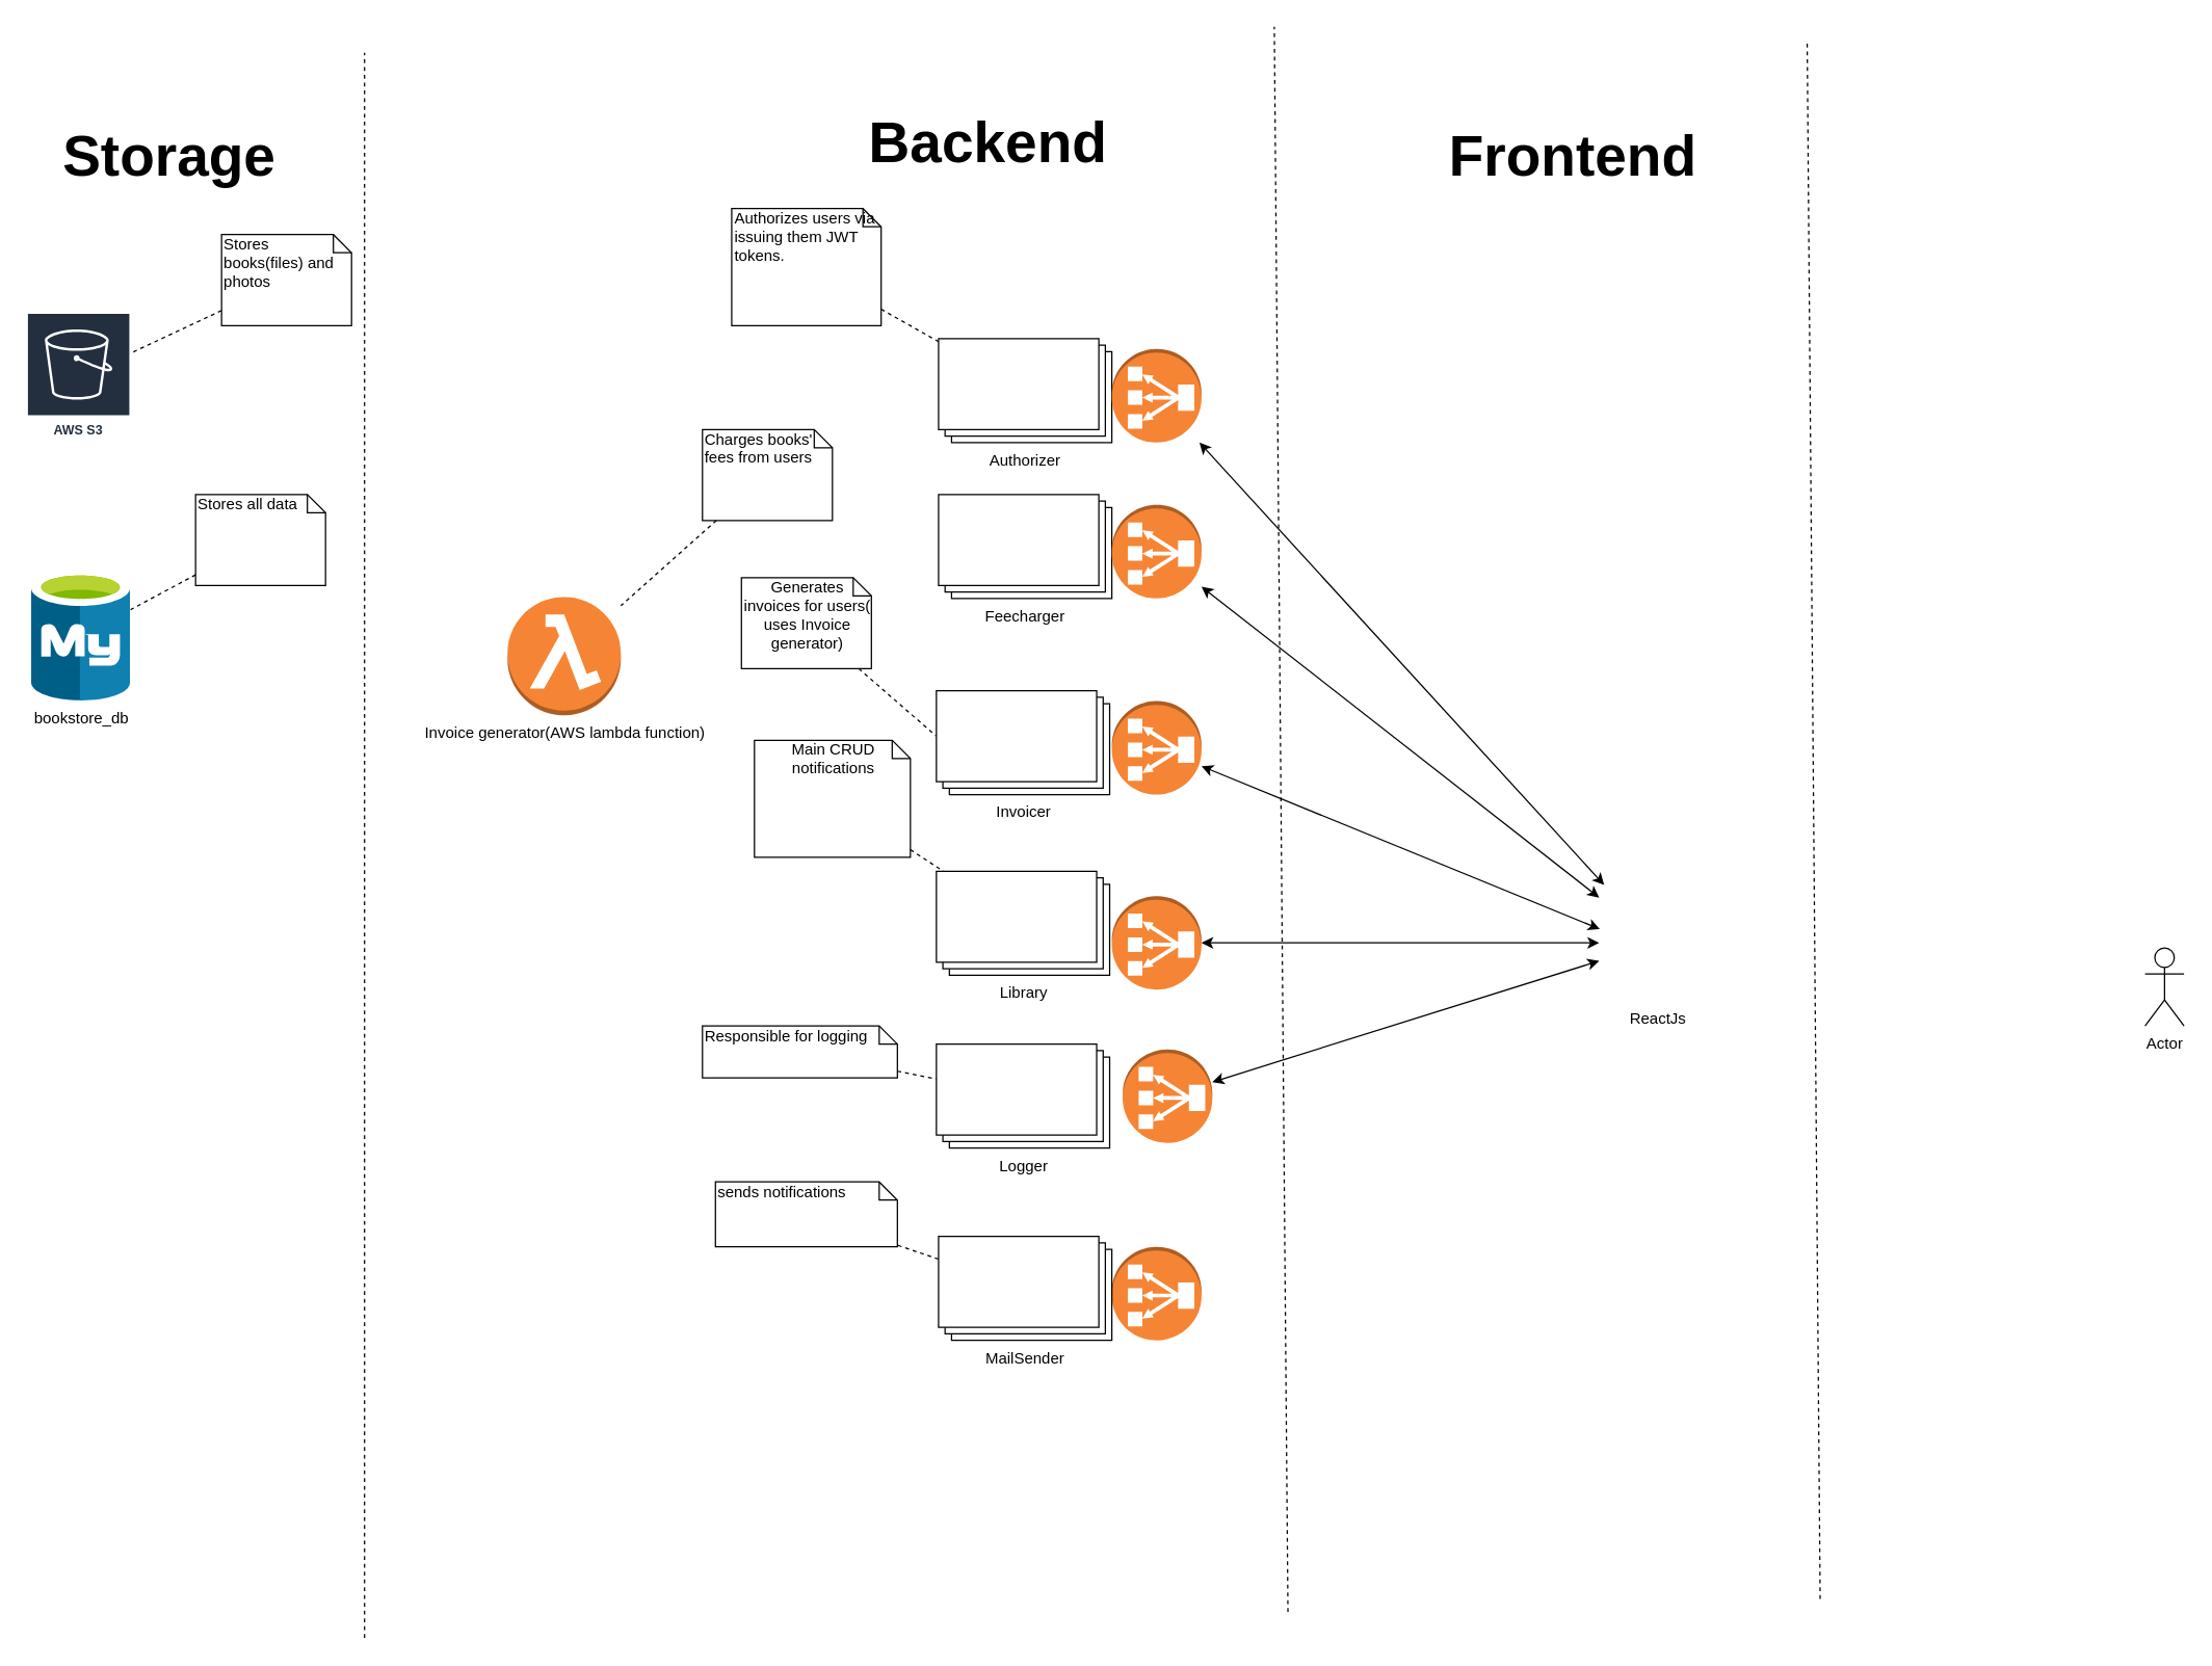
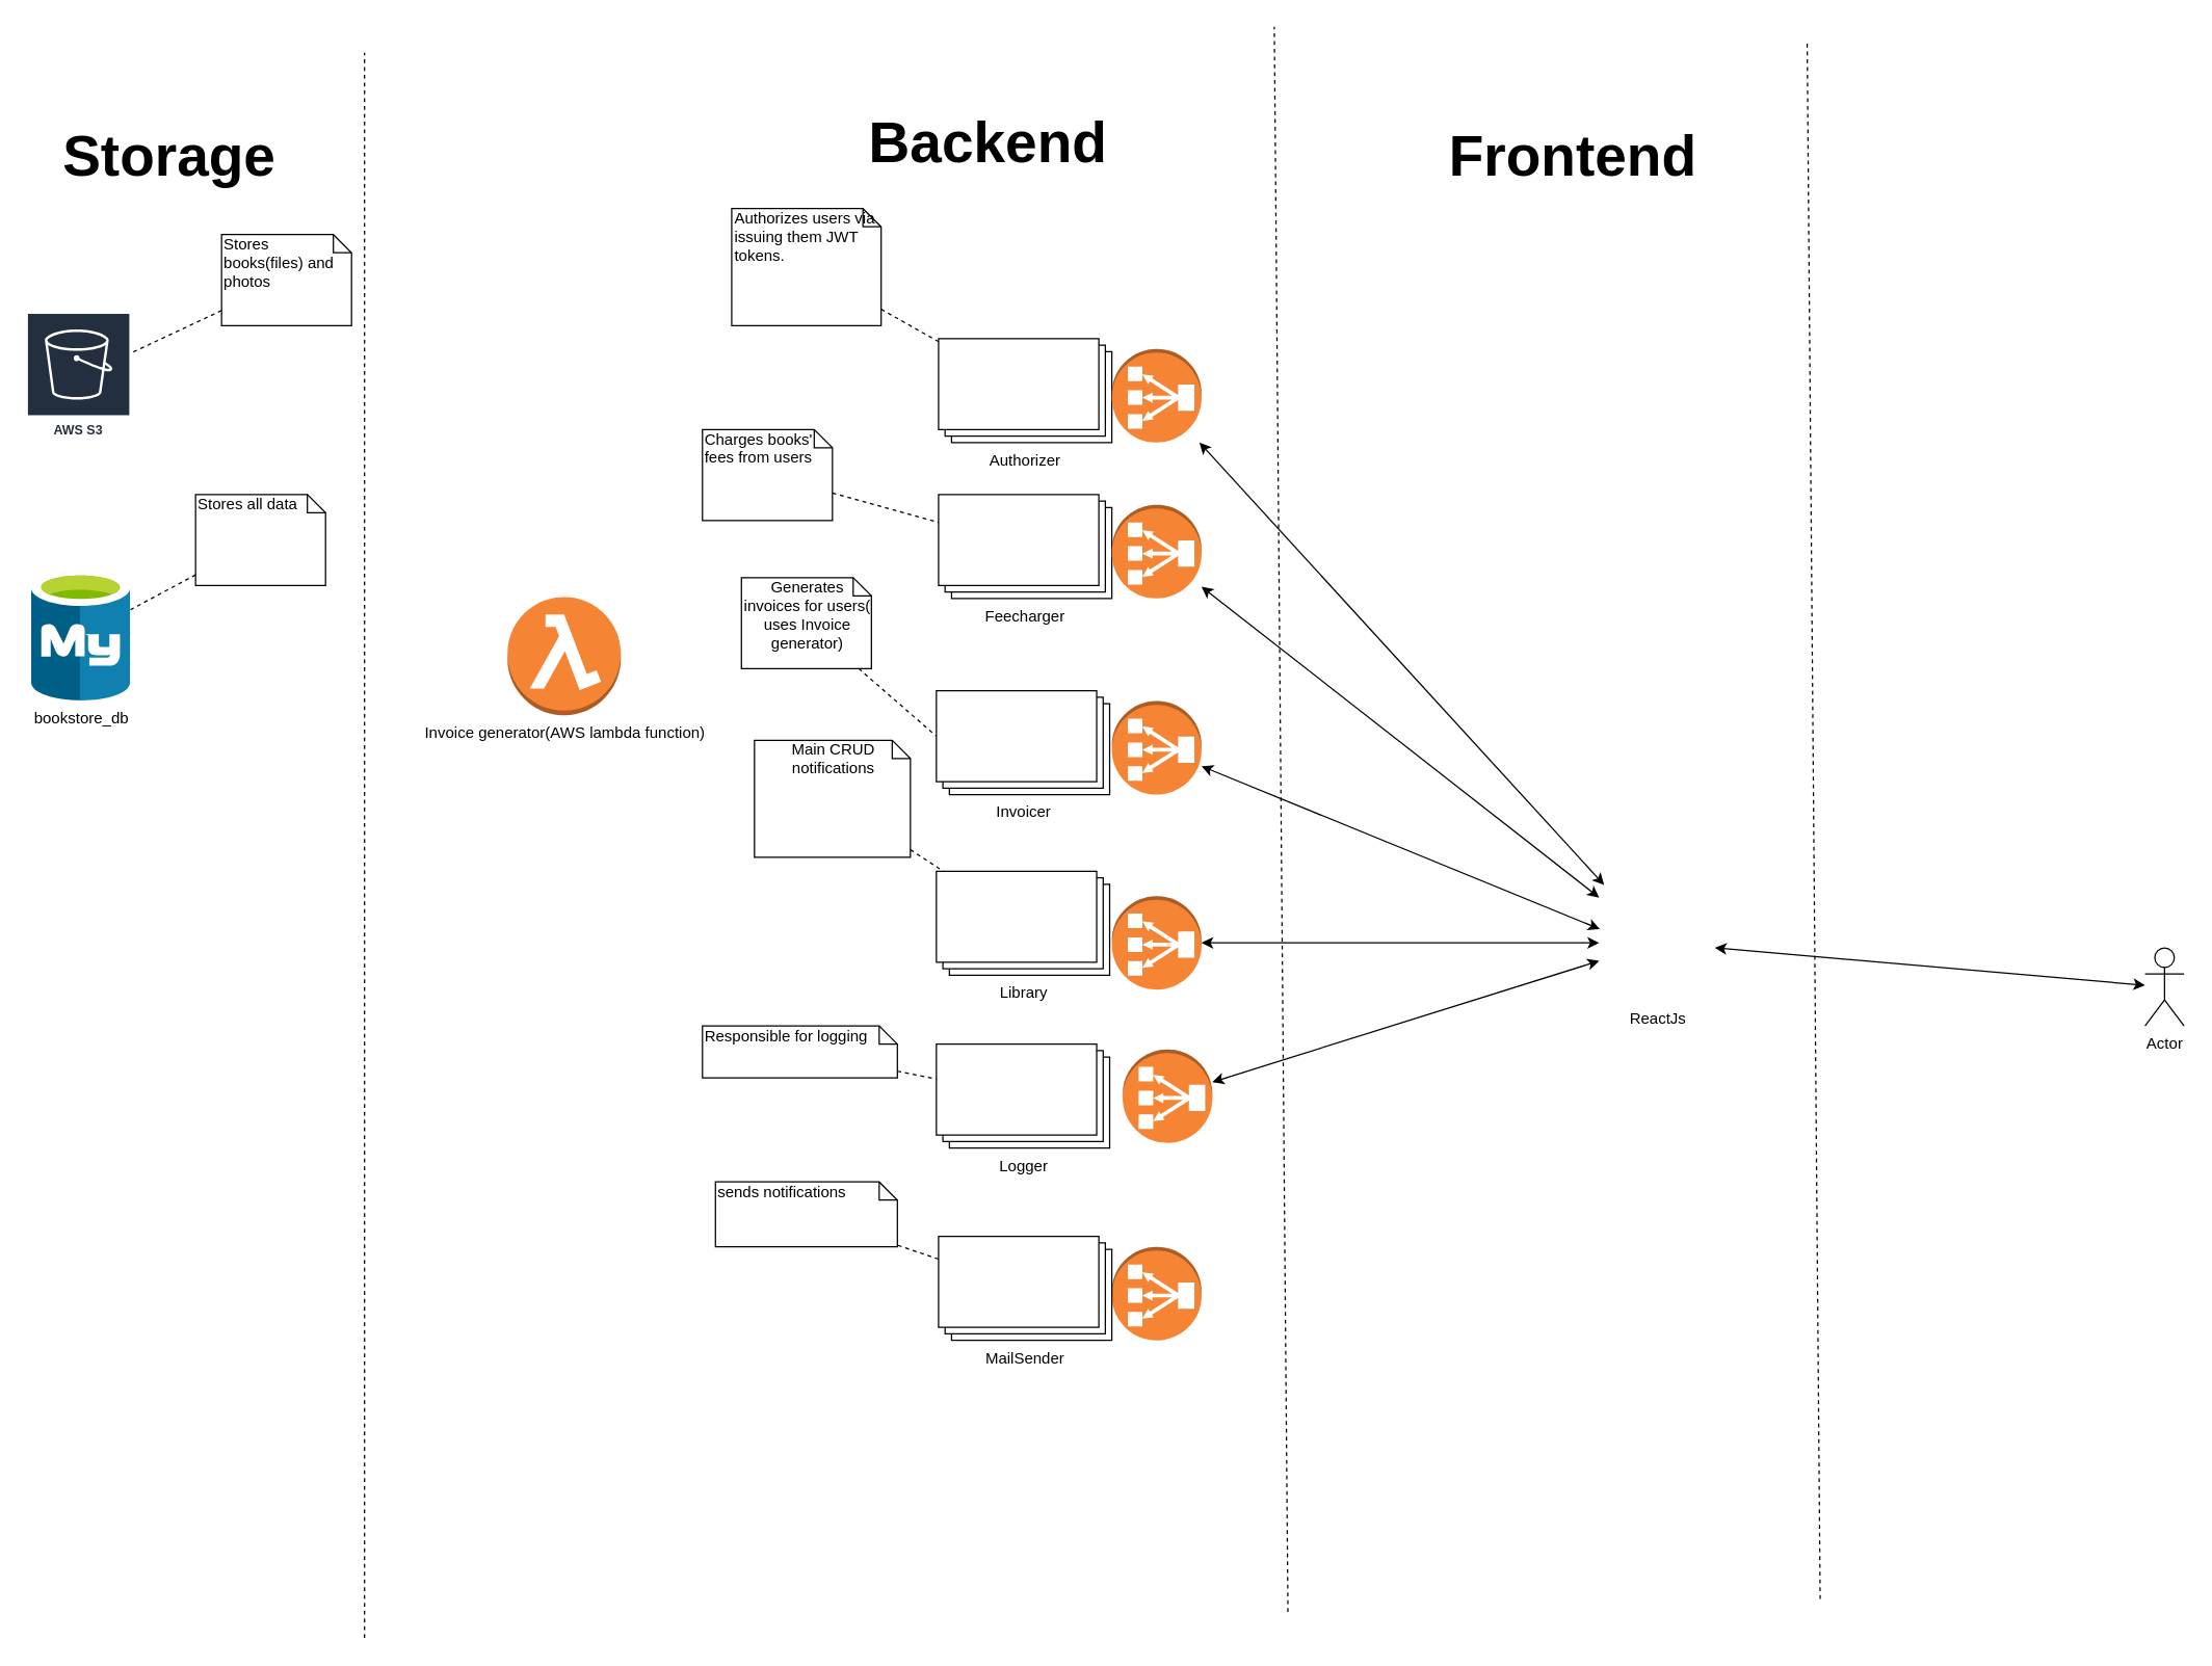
- <mxCell id="34" style="edgeStyle=none;rounded=0;orthogonalLoop=1;jettySize=auto;html=1;dashed=1;startArrow=none;startFill=0;endArrow=none;endFill=0;" edge="1" parent="1" source="35" target="43"><mxGeometry relative="1" as="geometry" /></mxCell>
+ <mxCell id="34" style="edgeStyle=none;rounded=0;orthogonalLoop=1;jettySize=auto;html=1;dashed=1;startArrow=none;startFill=0;endArrow=none;endFill=0;" edge="1" parent="1" source="35" target="29"><mxGeometry relative="1" as="geometry" /></mxCell>
+ <mxCell id="20" style="edgeStyle=none;rounded=0;orthogonalLoop=1;jettySize=auto;html=1;startArrow=classic;startFill=1;endArrow=classic;endFill=1;" edge="1" parent="1" source="21" target="17"><mxGeometry relative="1" as="geometry"><mxPoint x="1540" y="759" as="targetPoint" /></mxGeometry></mxCell>
